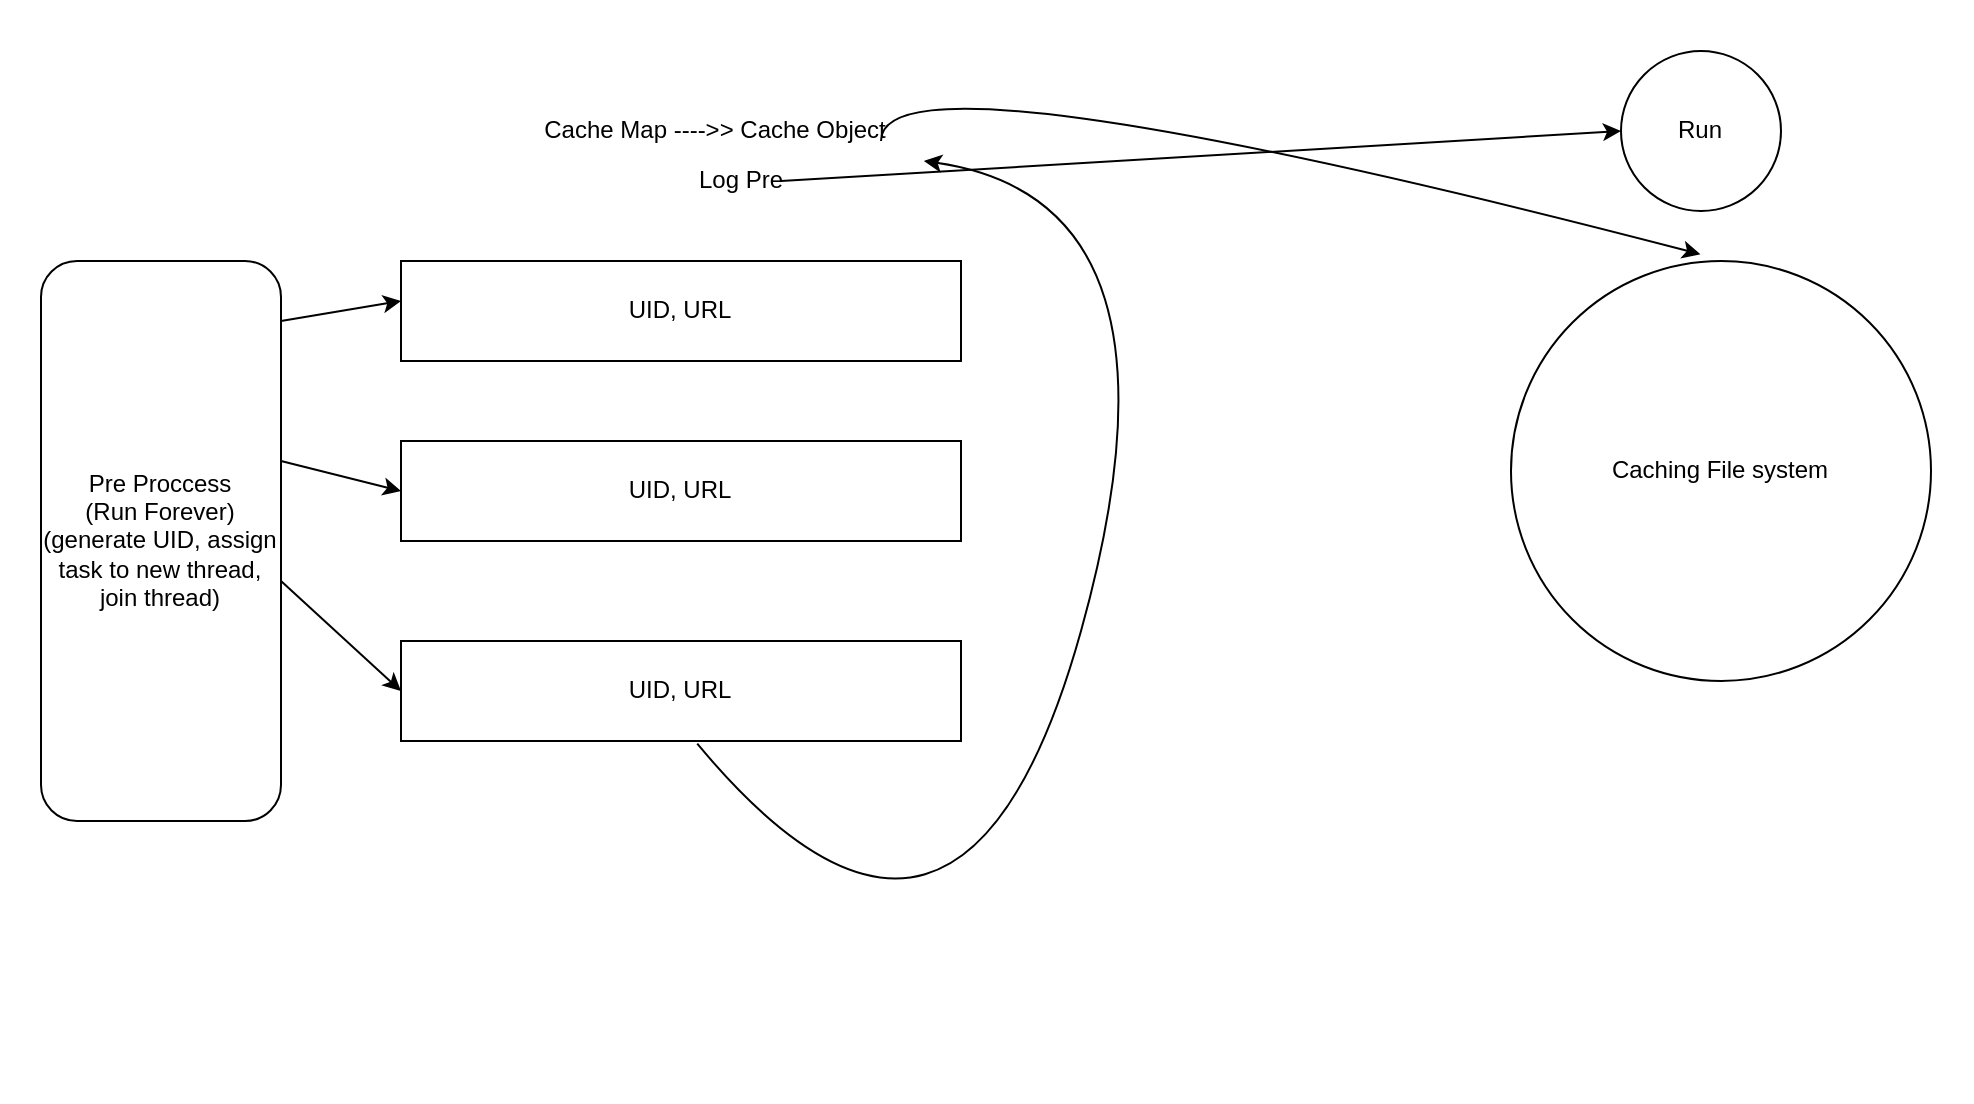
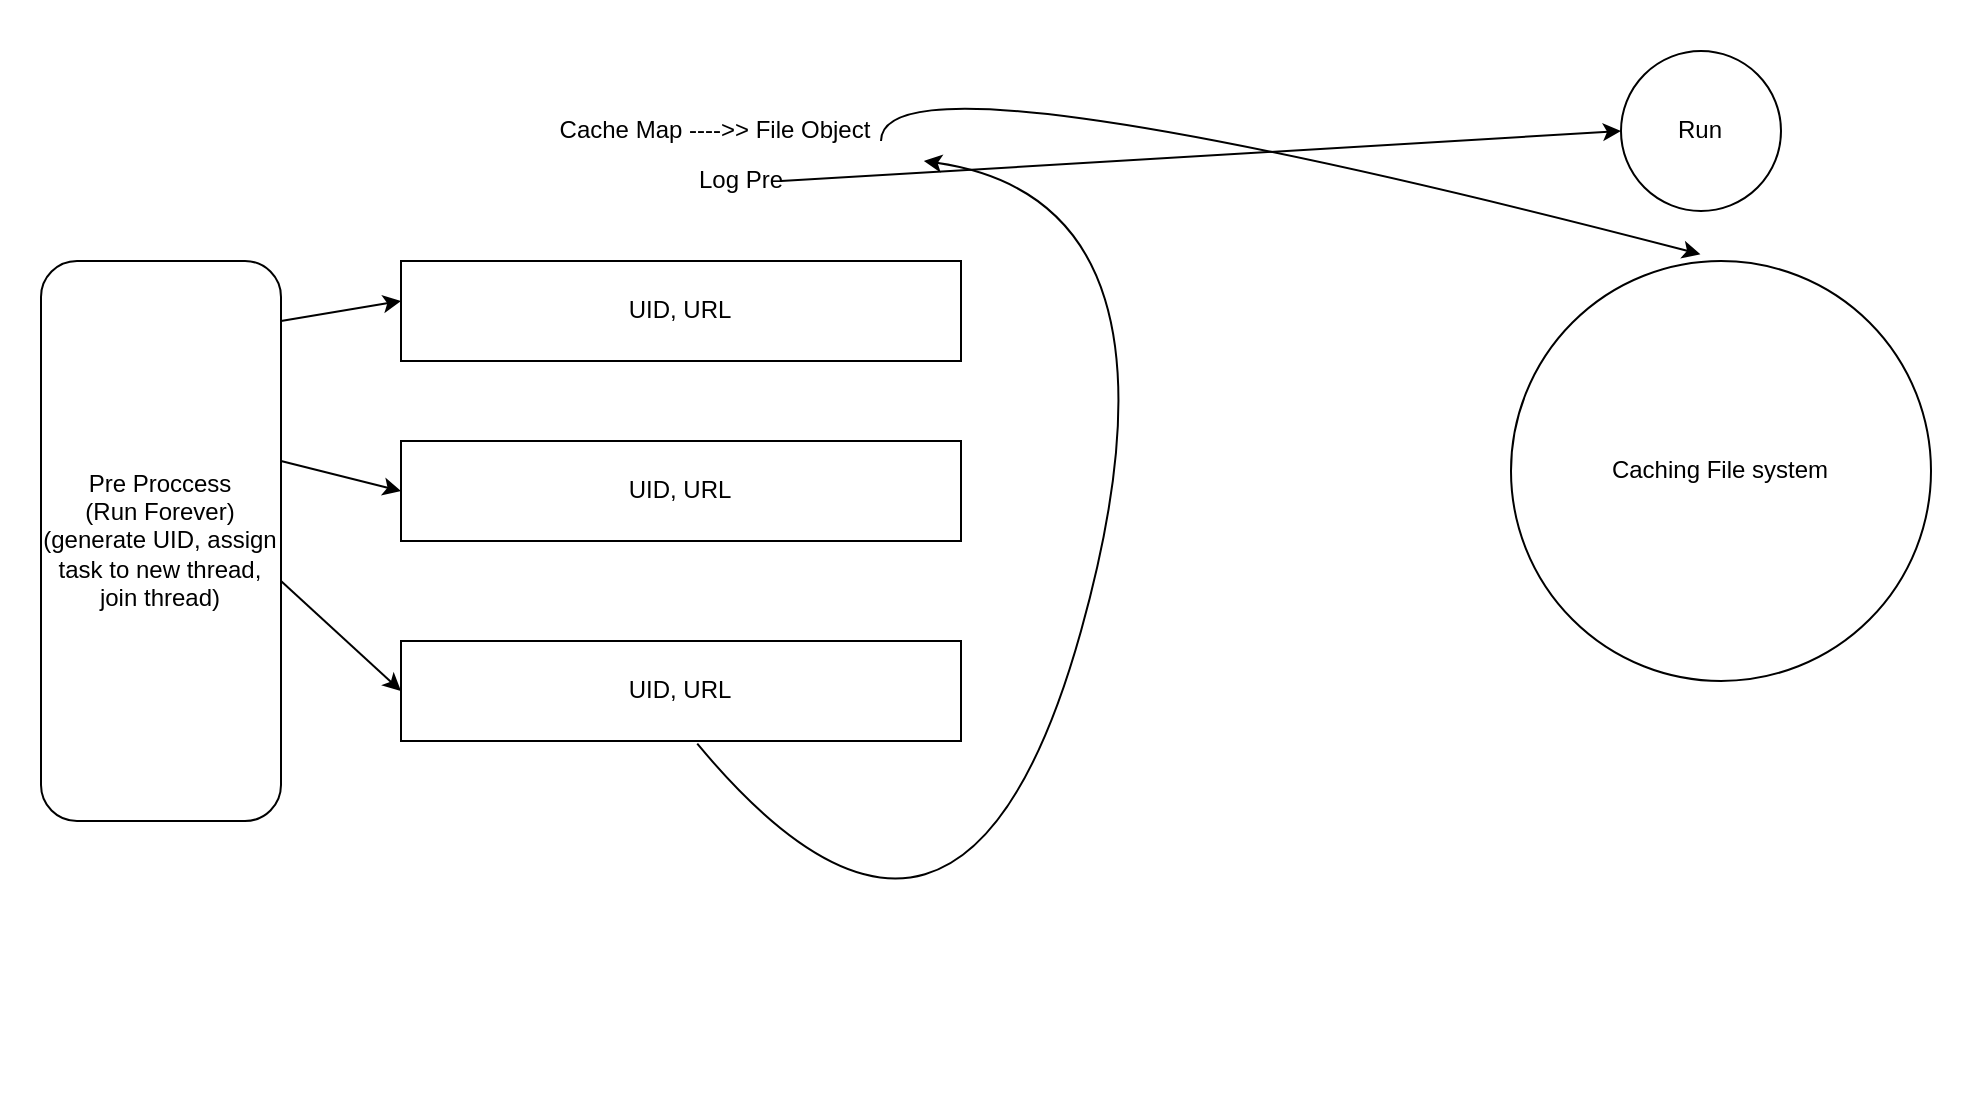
- <mxCell id="10" value="Cache Map ----&amp;gt;&amp;gt; Cache Object" style="text;html=1;strokeColor=none;fillColor=none;align=center;verticalAlign=middle;whiteSpace=wrap;rounded=0;" parent="1" vertex="1"><mxGeometry x="245" y="50" width="225" height="30" as="geometry" /></mxCell>
+ <mxCell id="10" value="Cache Map ----&amp;gt;&amp;gt; File Object" style="text;html=1;strokeColor=none;fillColor=none;align=center;verticalAlign=middle;whiteSpace=wrap;rounded=0;" parent="1" vertex="1"><mxGeometry x="245" y="50" width="225" height="30" as="geometry" /></mxCell>
